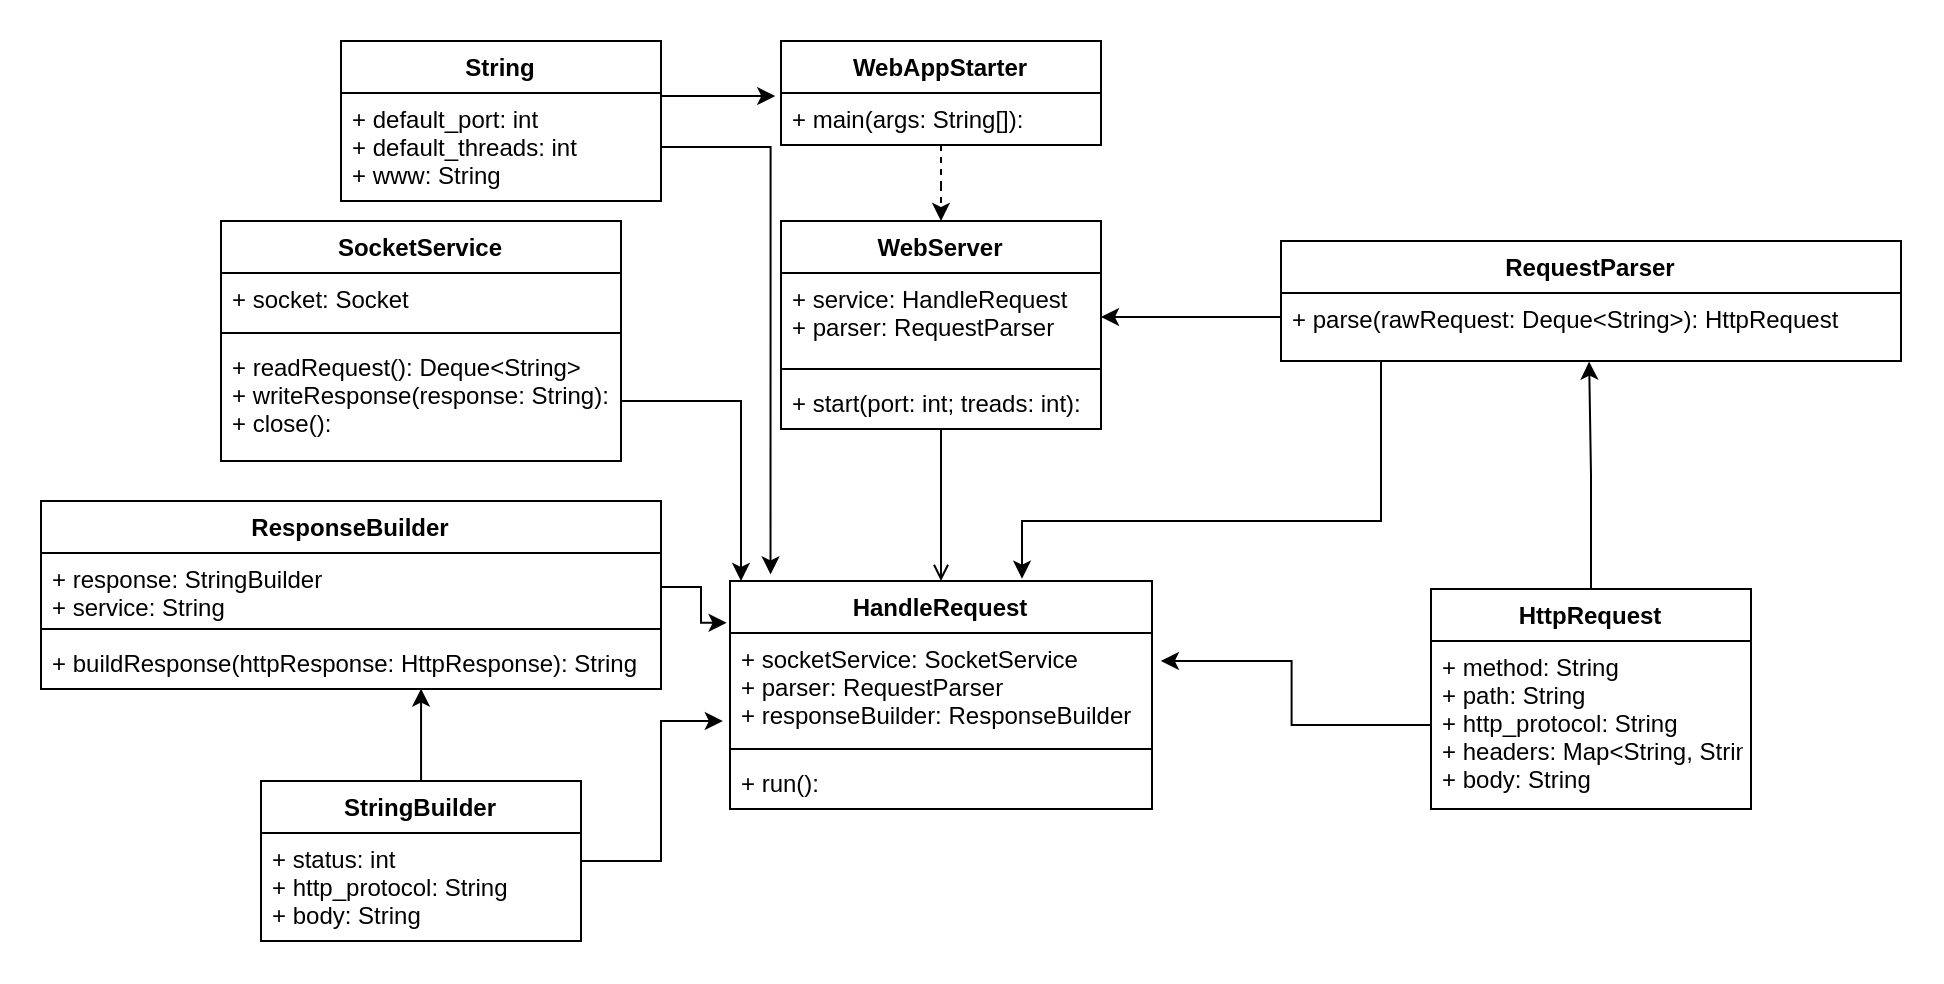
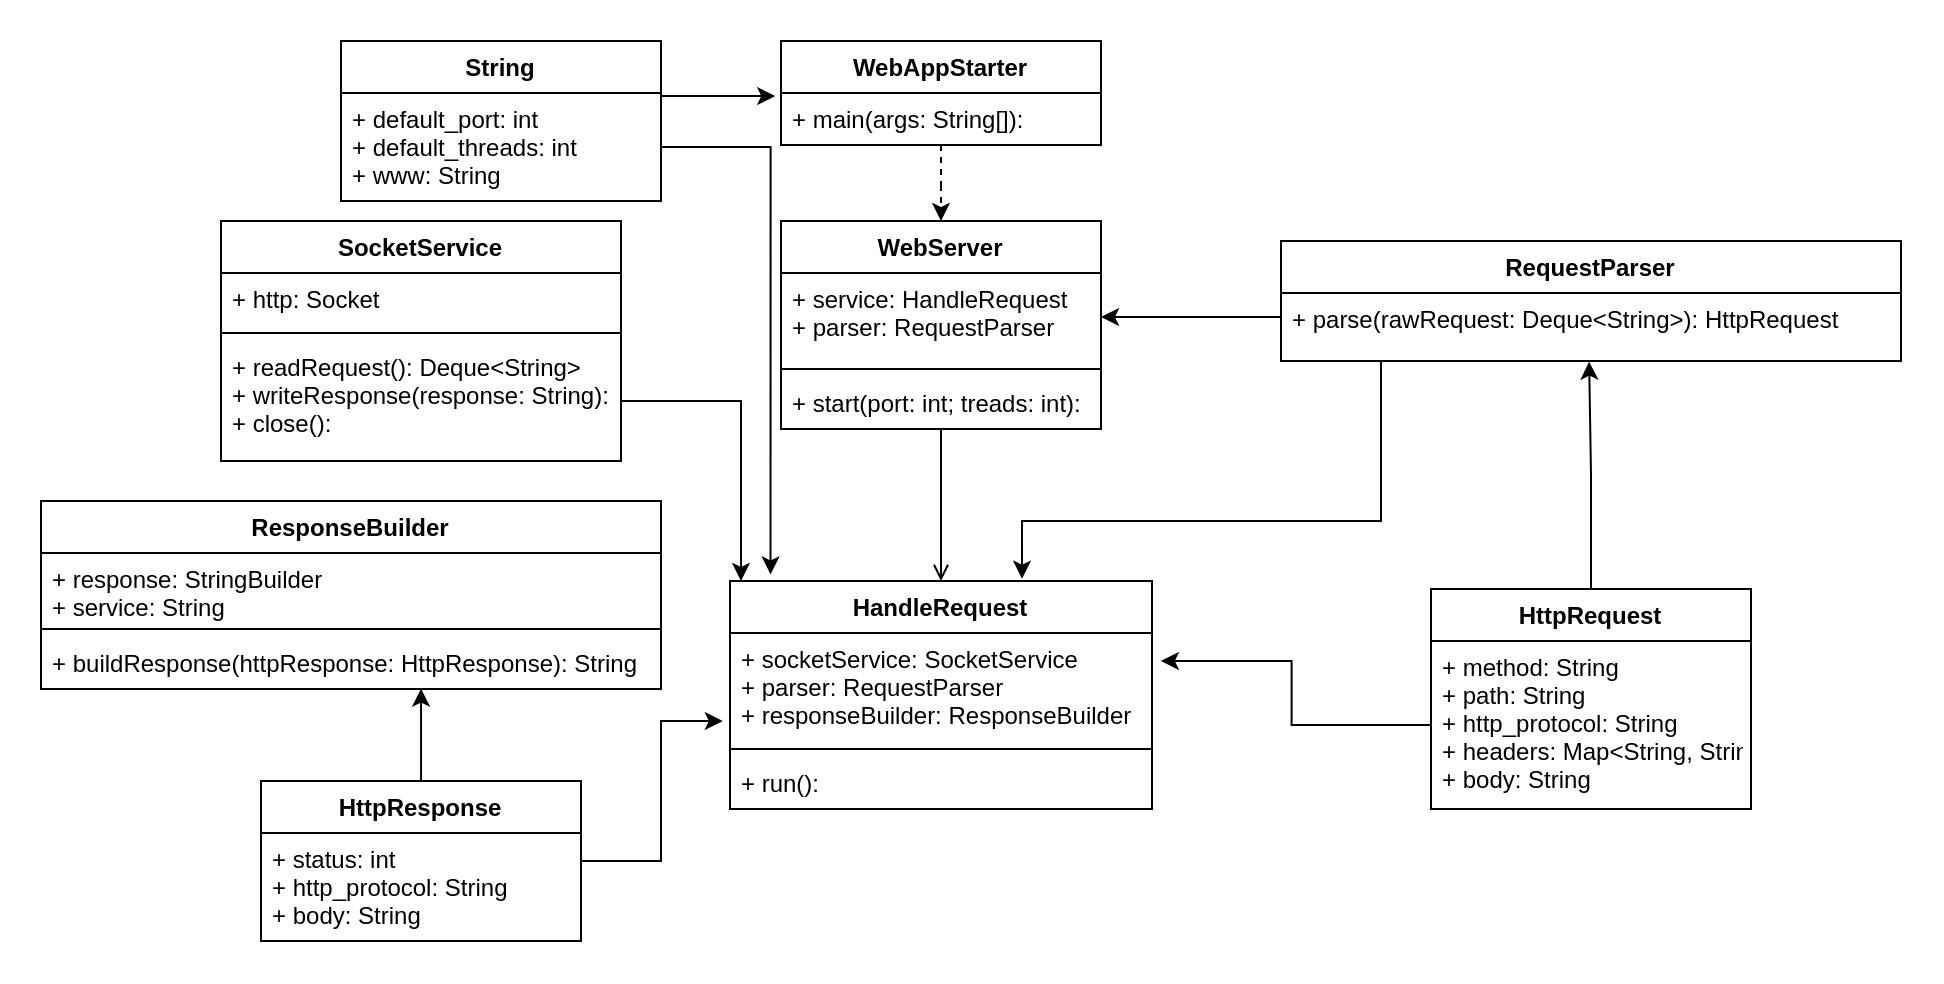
- <mxCell id="11" value="+ socket: Socket" style="text;strokeColor=none;fillColor=none;align=left;verticalAlign=top;spacingLeft=4;spacingRight=4;overflow=hidden;rotatable=0;points=[[0,0.5],[1,0.5]];portConstraint=eastwest;" vertex="1" parent="10"><mxGeometry y="26" width="200" height="26" as="geometry" /></mxCell>
+ <mxCell id="11" value="+ http: Socket" style="text;strokeColor=none;fillColor=none;align=left;verticalAlign=top;spacingLeft=4;spacingRight=4;overflow=hidden;rotatable=0;points=[[0,0.5],[1,0.5]];portConstraint=eastwest;" vertex="1" parent="10"><mxGeometry y="26" width="200" height="26" as="geometry" /></mxCell>
- <mxCell id="36" style="edgeStyle=orthogonalEdgeStyle;rounded=0;orthogonalLoop=1;jettySize=auto;html=1;entryX=-0.008;entryY=0.183;entryDx=0;entryDy=0;entryPerimeter=0;" edge="1" parent="1" source="15" target="5"><mxGeometry relative="1" as="geometry" /></mxCell>
- <mxCell id="23" value="StringBuilder" style="swimlane;fontStyle=1;align=center;verticalAlign=top;childLayout=stackLayout;horizontal=1;startSize=26;horizontalStack=0;resizeParent=1;resizeParentMax=0;resizeLast=0;collapsible=1;marginBottom=0;" vertex="1" parent="1"><mxGeometry x="130" y="390" width="160" height="80" as="geometry" /></mxCell>
+ <mxCell id="23" value="HttpResponse" style="swimlane;fontStyle=1;align=center;verticalAlign=top;childLayout=stackLayout;horizontal=1;startSize=26;horizontalStack=0;resizeParent=1;resizeParentMax=0;resizeLast=0;collapsible=1;marginBottom=0;" vertex="1" parent="1"><mxGeometry x="130" y="390" width="160" height="80" as="geometry" /></mxCell>
